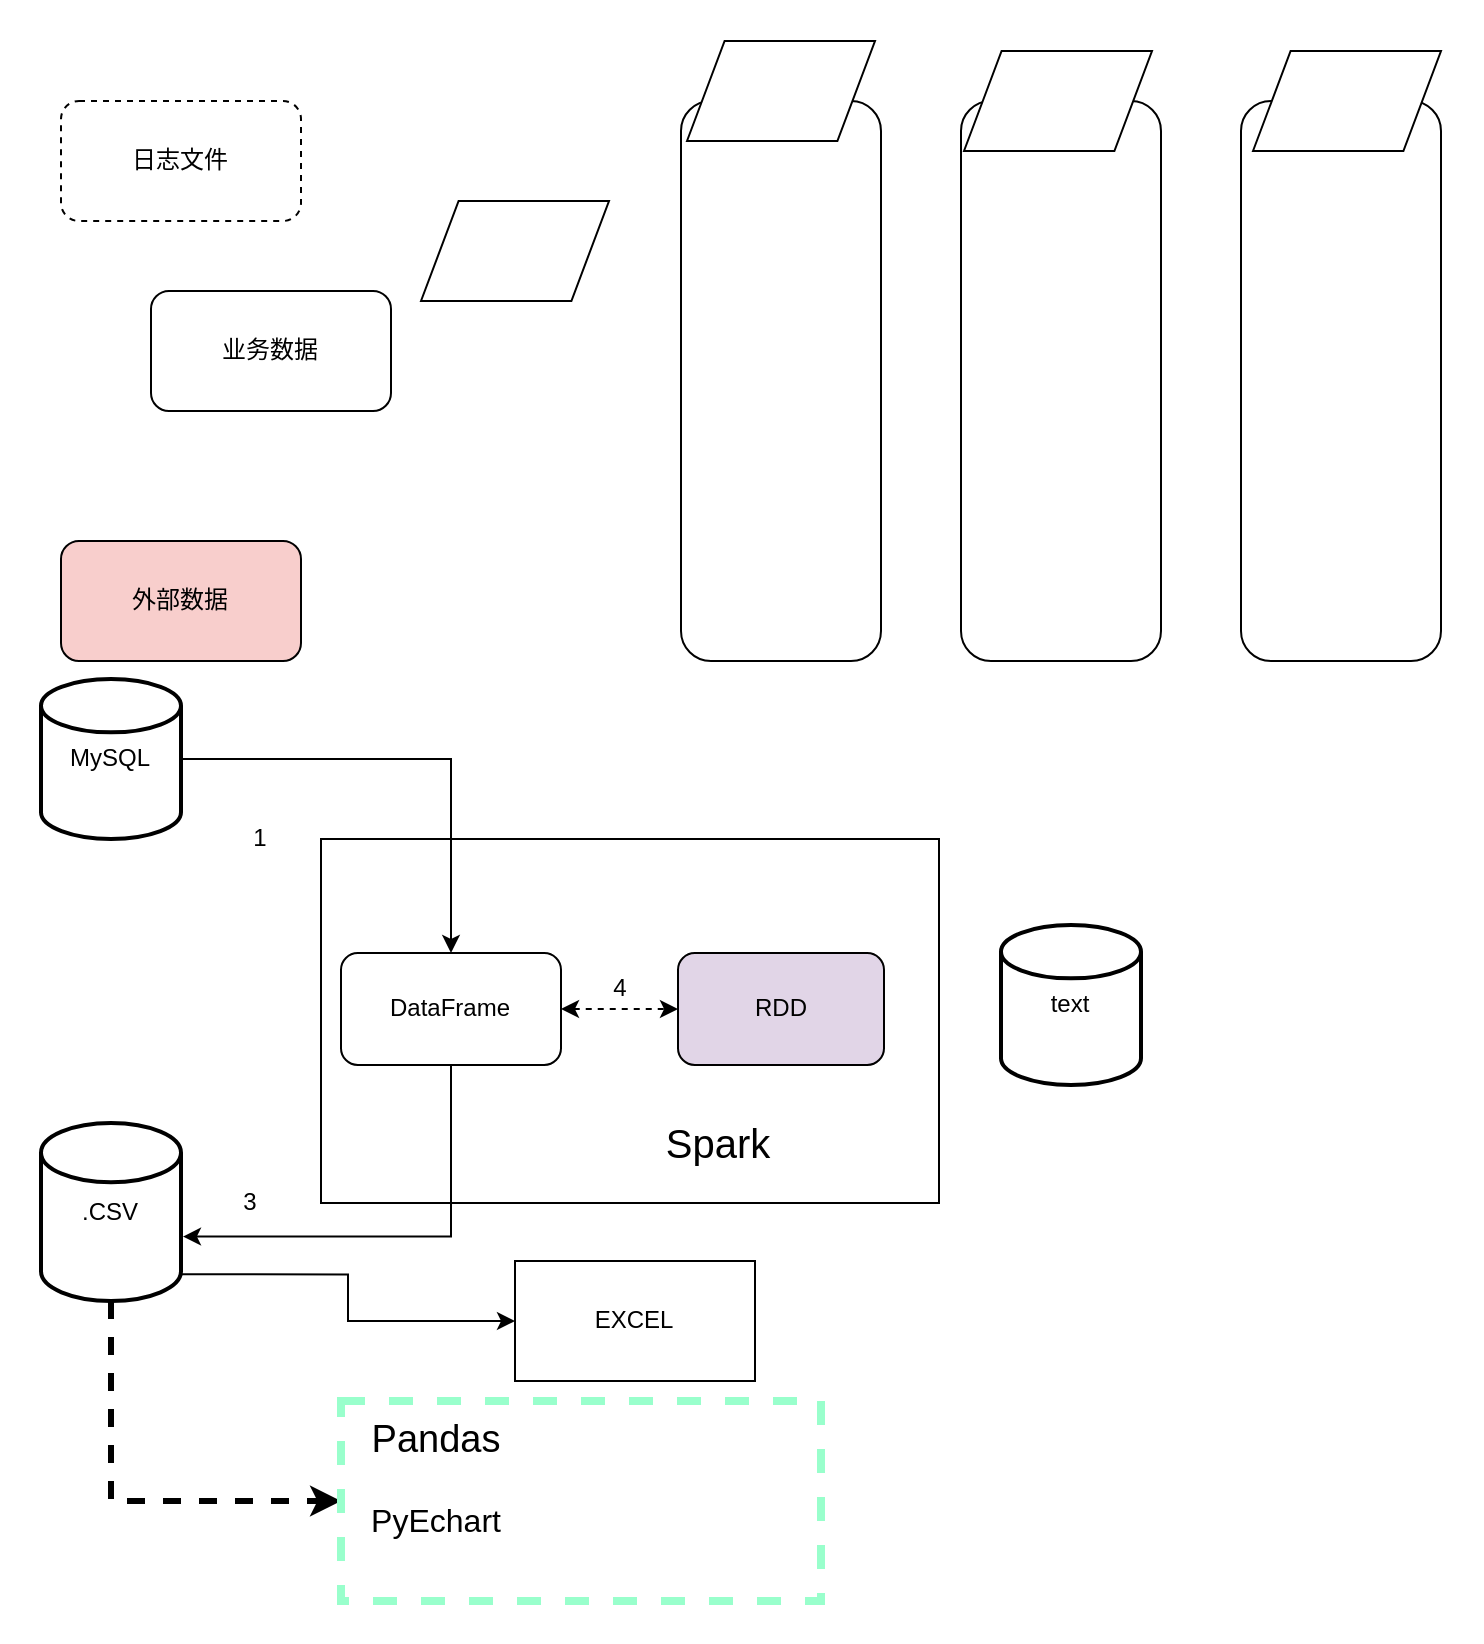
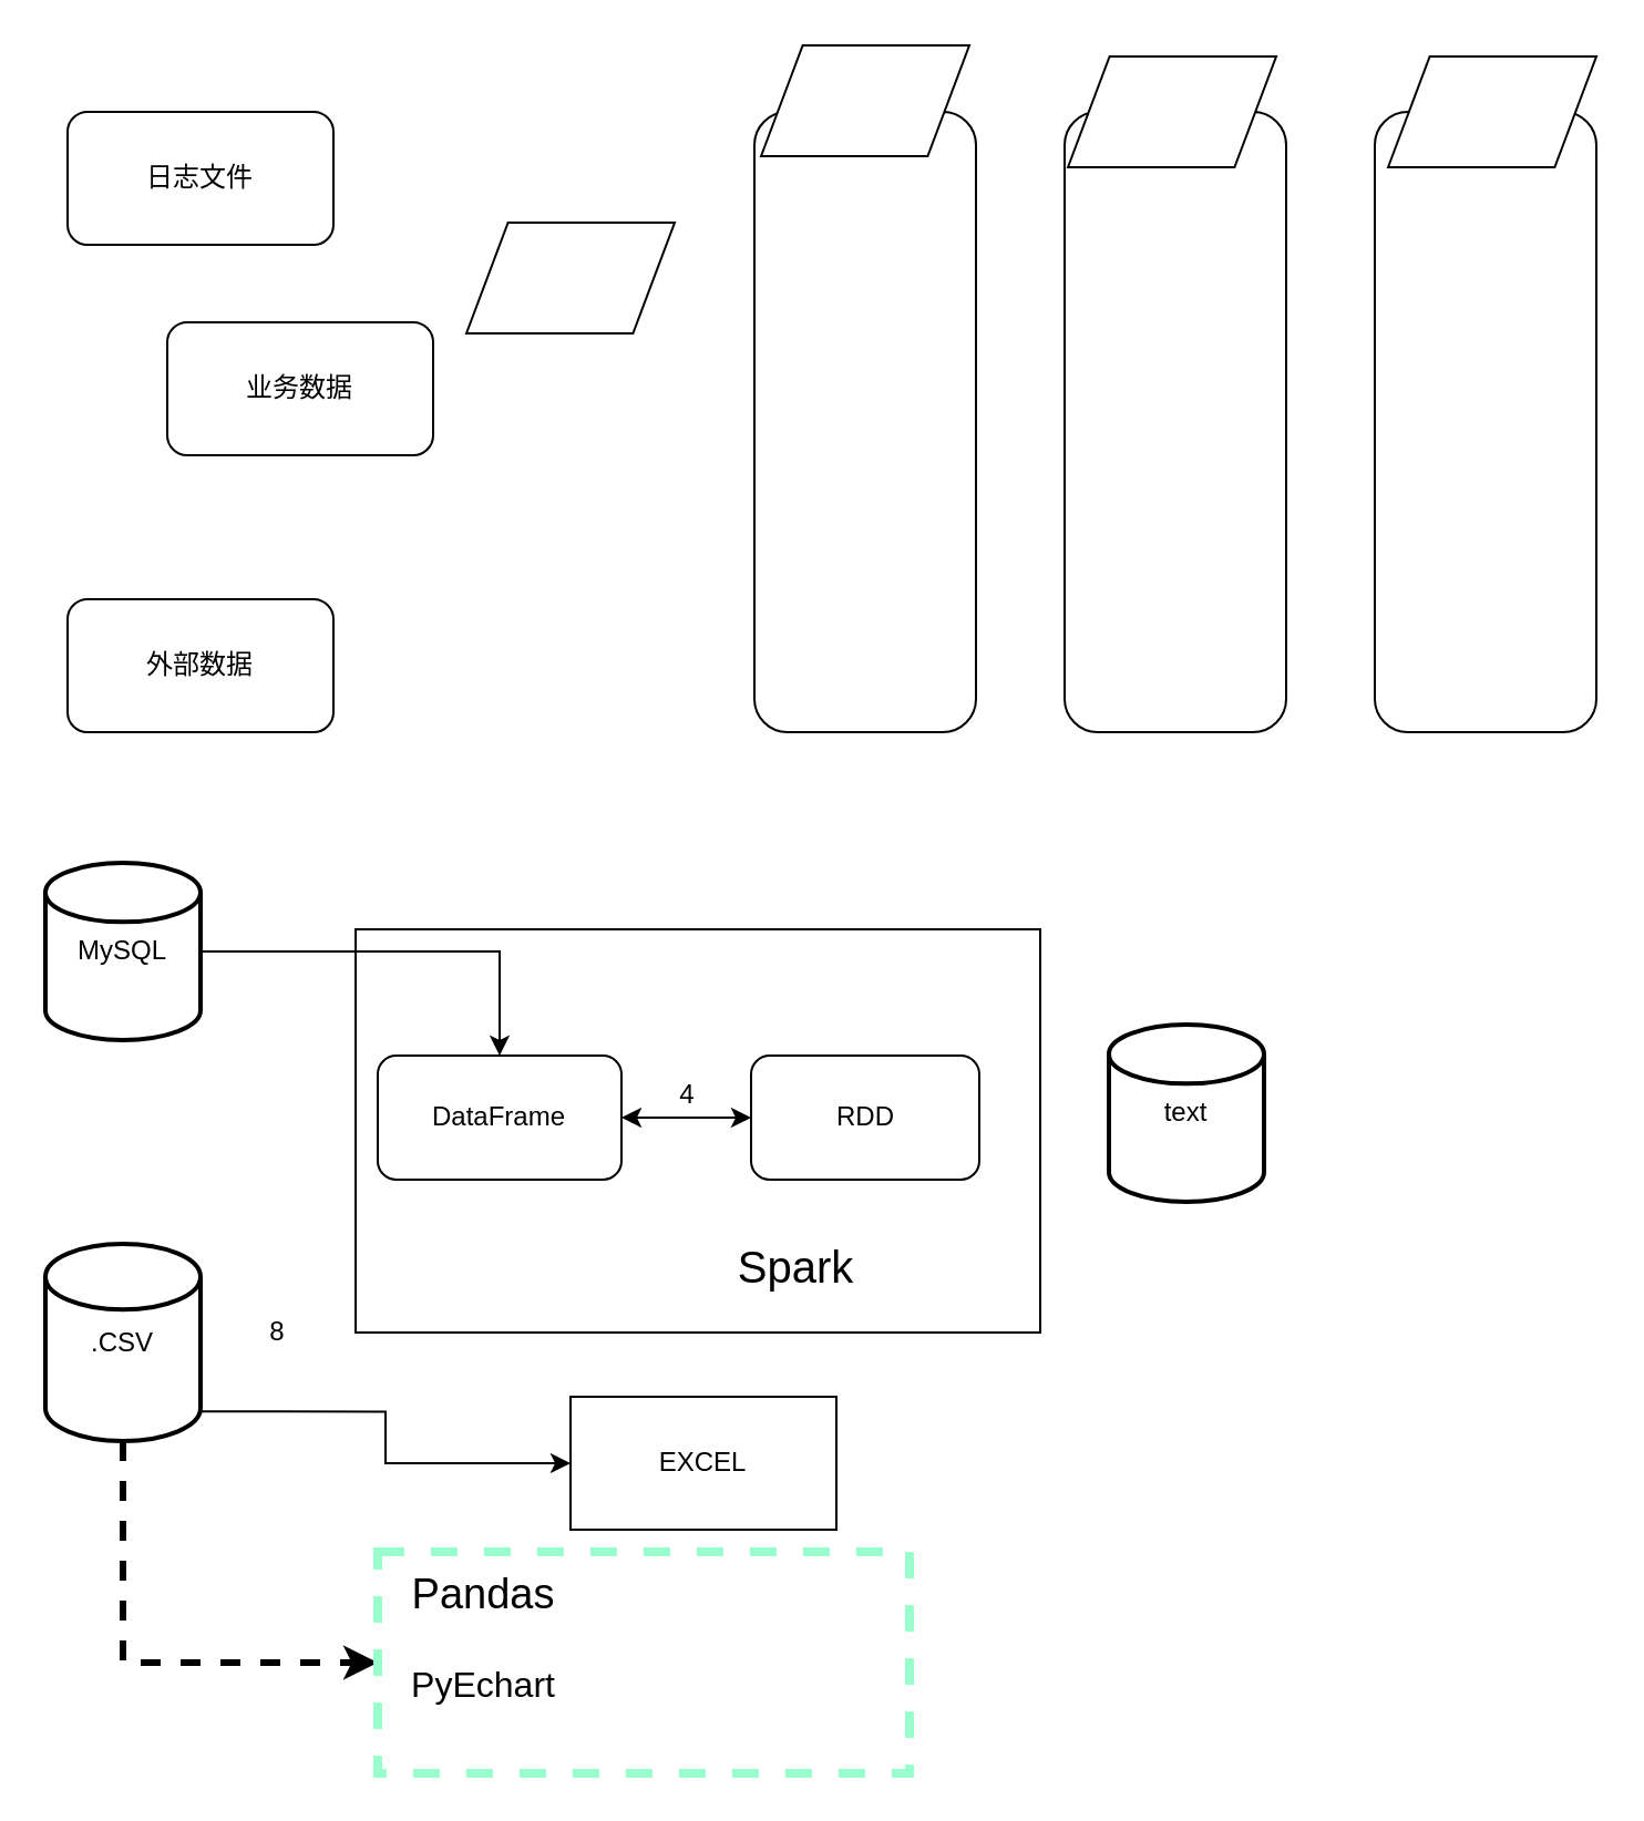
- <mxCell id="3" value="日志文件" style="rounded=1;whiteSpace=wrap;html=1;dashed=1;" parent="1" vertex="1"><mxGeometry x="30" y="50" width="120" height="60" as="geometry" /></mxCell>
+ <mxCell id="3" value="日志文件" style="rounded=1;whiteSpace=wrap;html=1;" parent="1" vertex="1"><mxGeometry x="30" y="50" width="120" height="60" as="geometry" /></mxCell>
- <mxCell id="5" value="外部数据" style="rounded=1;whiteSpace=wrap;html=1;fillColor=#f8cecc;" parent="1" vertex="1"><mxGeometry x="30" y="270" width="120" height="60" as="geometry" /></mxCell>
+ <mxCell id="5" value="外部数据" style="rounded=1;whiteSpace=wrap;html=1;" parent="1" vertex="1"><mxGeometry x="30" y="270" width="120" height="60" as="geometry" /></mxCell>
- <mxCell id="14" value="MySQL" style="strokeWidth=2;html=1;shape=mxgraph.flowchart.database;whiteSpace=wrap;" parent="1" vertex="1"><mxGeometry x="20" y="339" width="70" height="80" as="geometry" /></mxCell>
+ <mxCell id="14" value="MySQL" style="strokeWidth=2;html=1;shape=mxgraph.flowchart.database;whiteSpace=wrap;" parent="1" vertex="1"><mxGeometry x="20" y="389" width="70" height="80" as="geometry" /></mxCell>
- <mxCell id="24" value="1" style="text;html=1;strokeColor=none;fillColor=none;align=center;verticalAlign=middle;whiteSpace=wrap;rounded=0;" parent="1" vertex="1"><mxGeometry x="110" y="409" width="40" height="20" as="geometry" /></mxCell>
- <mxCell id="22" value="" style="endArrow=classic;startArrow=classic;html=1;exitX=1;exitY=0.5;exitDx=0;exitDy=0;entryX=0;entryY=0.5;entryDx=0;entryDy=0;dashed=1;" parent="1" source="16" target="17" edge="1"><mxGeometry width="50" height="50" relative="1" as="geometry"><mxPoint x="290" y="610" as="sourcePoint" /><mxPoint x="340" y="560" as="targetPoint" /></mxGeometry></mxCell>
+ <mxCell id="22" value="" style="endArrow=classic;startArrow=classic;html=1;exitX=1;exitY=0.5;exitDx=0;exitDy=0;entryX=0;entryY=0.5;entryDx=0;entryDy=0;" parent="1" source="16" target="17" edge="1"><mxGeometry width="50" height="50" relative="1" as="geometry"><mxPoint x="290" y="610" as="sourcePoint" /><mxPoint x="340" y="560" as="targetPoint" /></mxGeometry></mxCell>
- <mxCell id="17" value="RDD" style="rounded=1;whiteSpace=wrap;html=1;fillColor=#e1d5e7;" parent="1" vertex="1"><mxGeometry x="338.5" y="476" width="103" height="56" as="geometry" /></mxCell>
+ <mxCell id="17" value="RDD" style="rounded=1;whiteSpace=wrap;html=1;" parent="1" vertex="1"><mxGeometry x="338.5" y="476" width="103" height="56" as="geometry" /></mxCell>
- <mxCell id="26" value="3" style="text;html=1;strokeColor=none;fillColor=none;align=center;verticalAlign=middle;whiteSpace=wrap;rounded=0;" parent="1" vertex="1"><mxGeometry x="105" y="591" width="40" height="20" as="geometry" /></mxCell>
+ <mxCell id="26" value="8" style="text;html=1;strokeColor=none;fillColor=none;align=center;verticalAlign=middle;whiteSpace=wrap;rounded=0;" parent="1" vertex="1"><mxGeometry x="105" y="591" width="40" height="20" as="geometry" /></mxCell>
- <mxCell id="15" style="edgeStyle=orthogonalEdgeStyle;rounded=0;orthogonalLoop=1;jettySize=auto;html=1;exitX=0.5;exitY=1;exitDx=0;exitDy=0;entryX=1.014;entryY=0.638;entryDx=0;entryDy=0;entryPerimeter=0;" parent="1" source="16" target="20" edge="1"><mxGeometry relative="1" as="geometry" /></mxCell>
